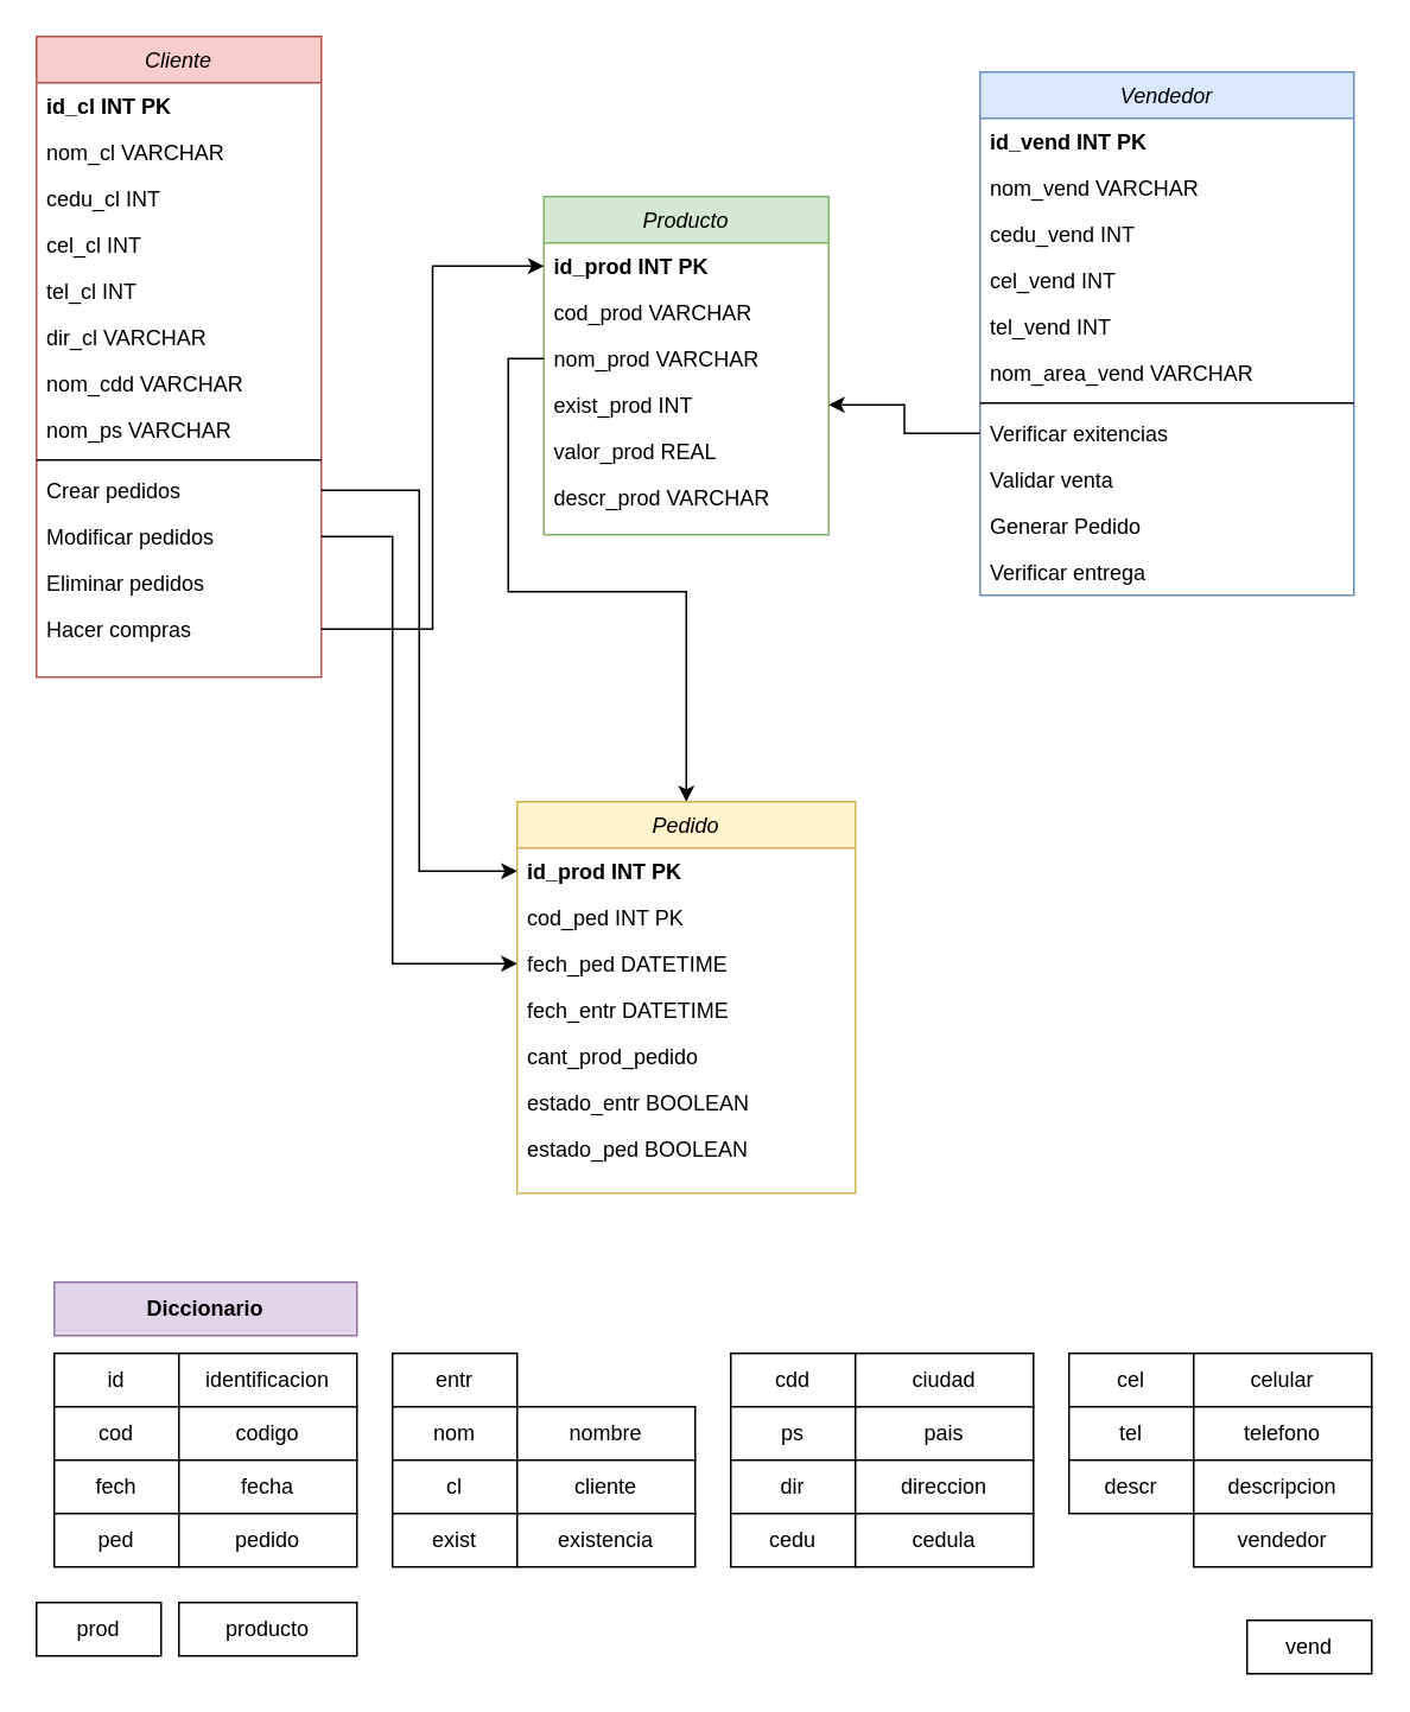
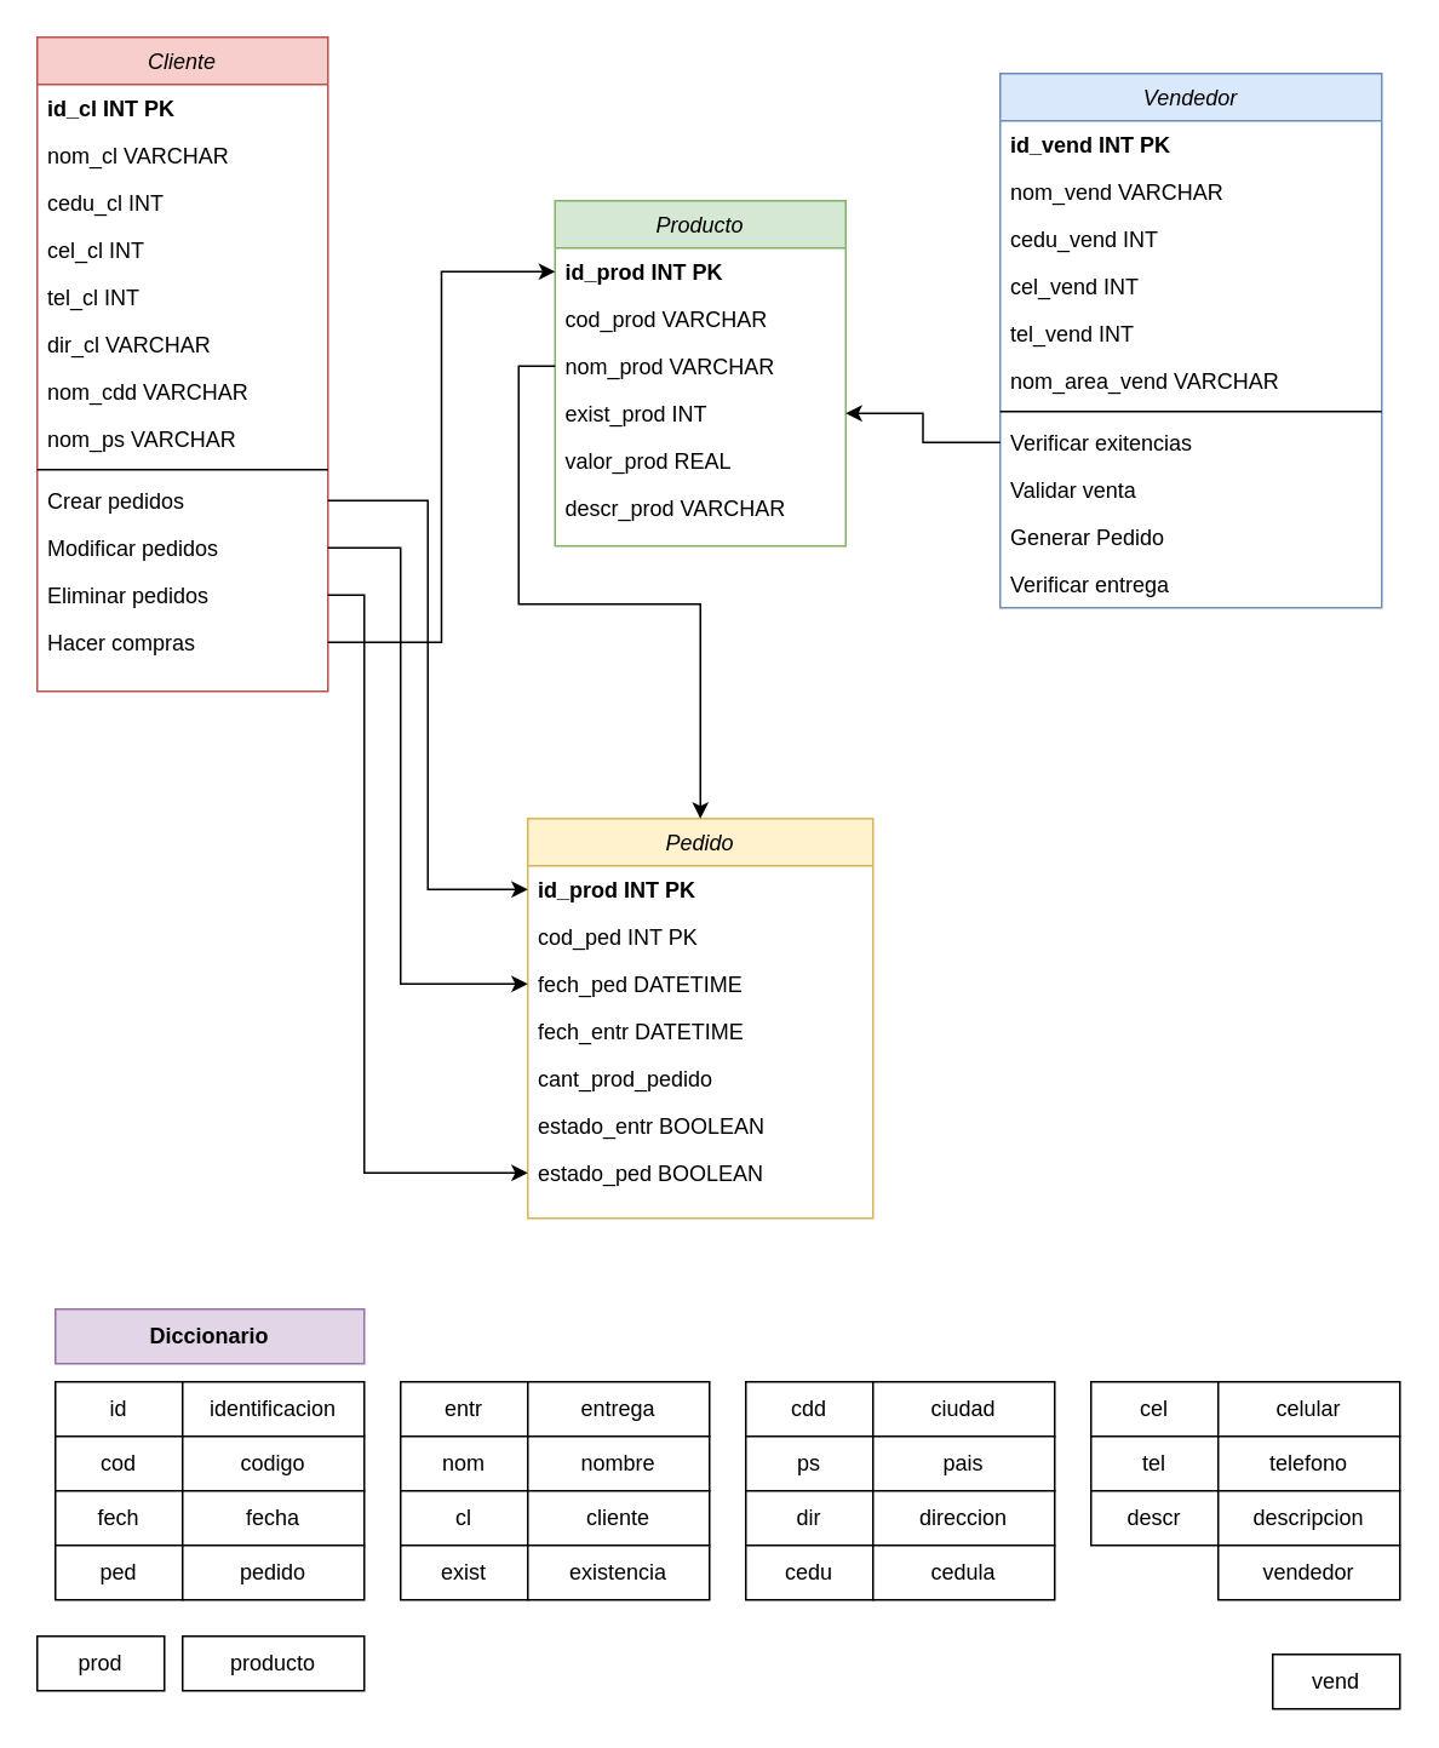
+ <mxCell id="46" style="edgeStyle=orthogonalEdgeStyle;rounded=0;orthogonalLoop=1;jettySize=auto;html=1;entryX=0;entryY=0.5;entryDx=0;entryDy=0;" edge="1" parent="1" source="14" target="23"><mxGeometry relative="1" as="geometry"><Array as="points"><mxPoint x="200" y="327" /><mxPoint x="200" y="645" /></Array></mxGeometry></mxCell>
+ <mxCell id="59" value="entrega" style="rounded=0;whiteSpace=wrap;html=1;" vertex="1" parent="1"><mxGeometry x="290" y="760" width="100" height="30" as="geometry" /></mxCell>
